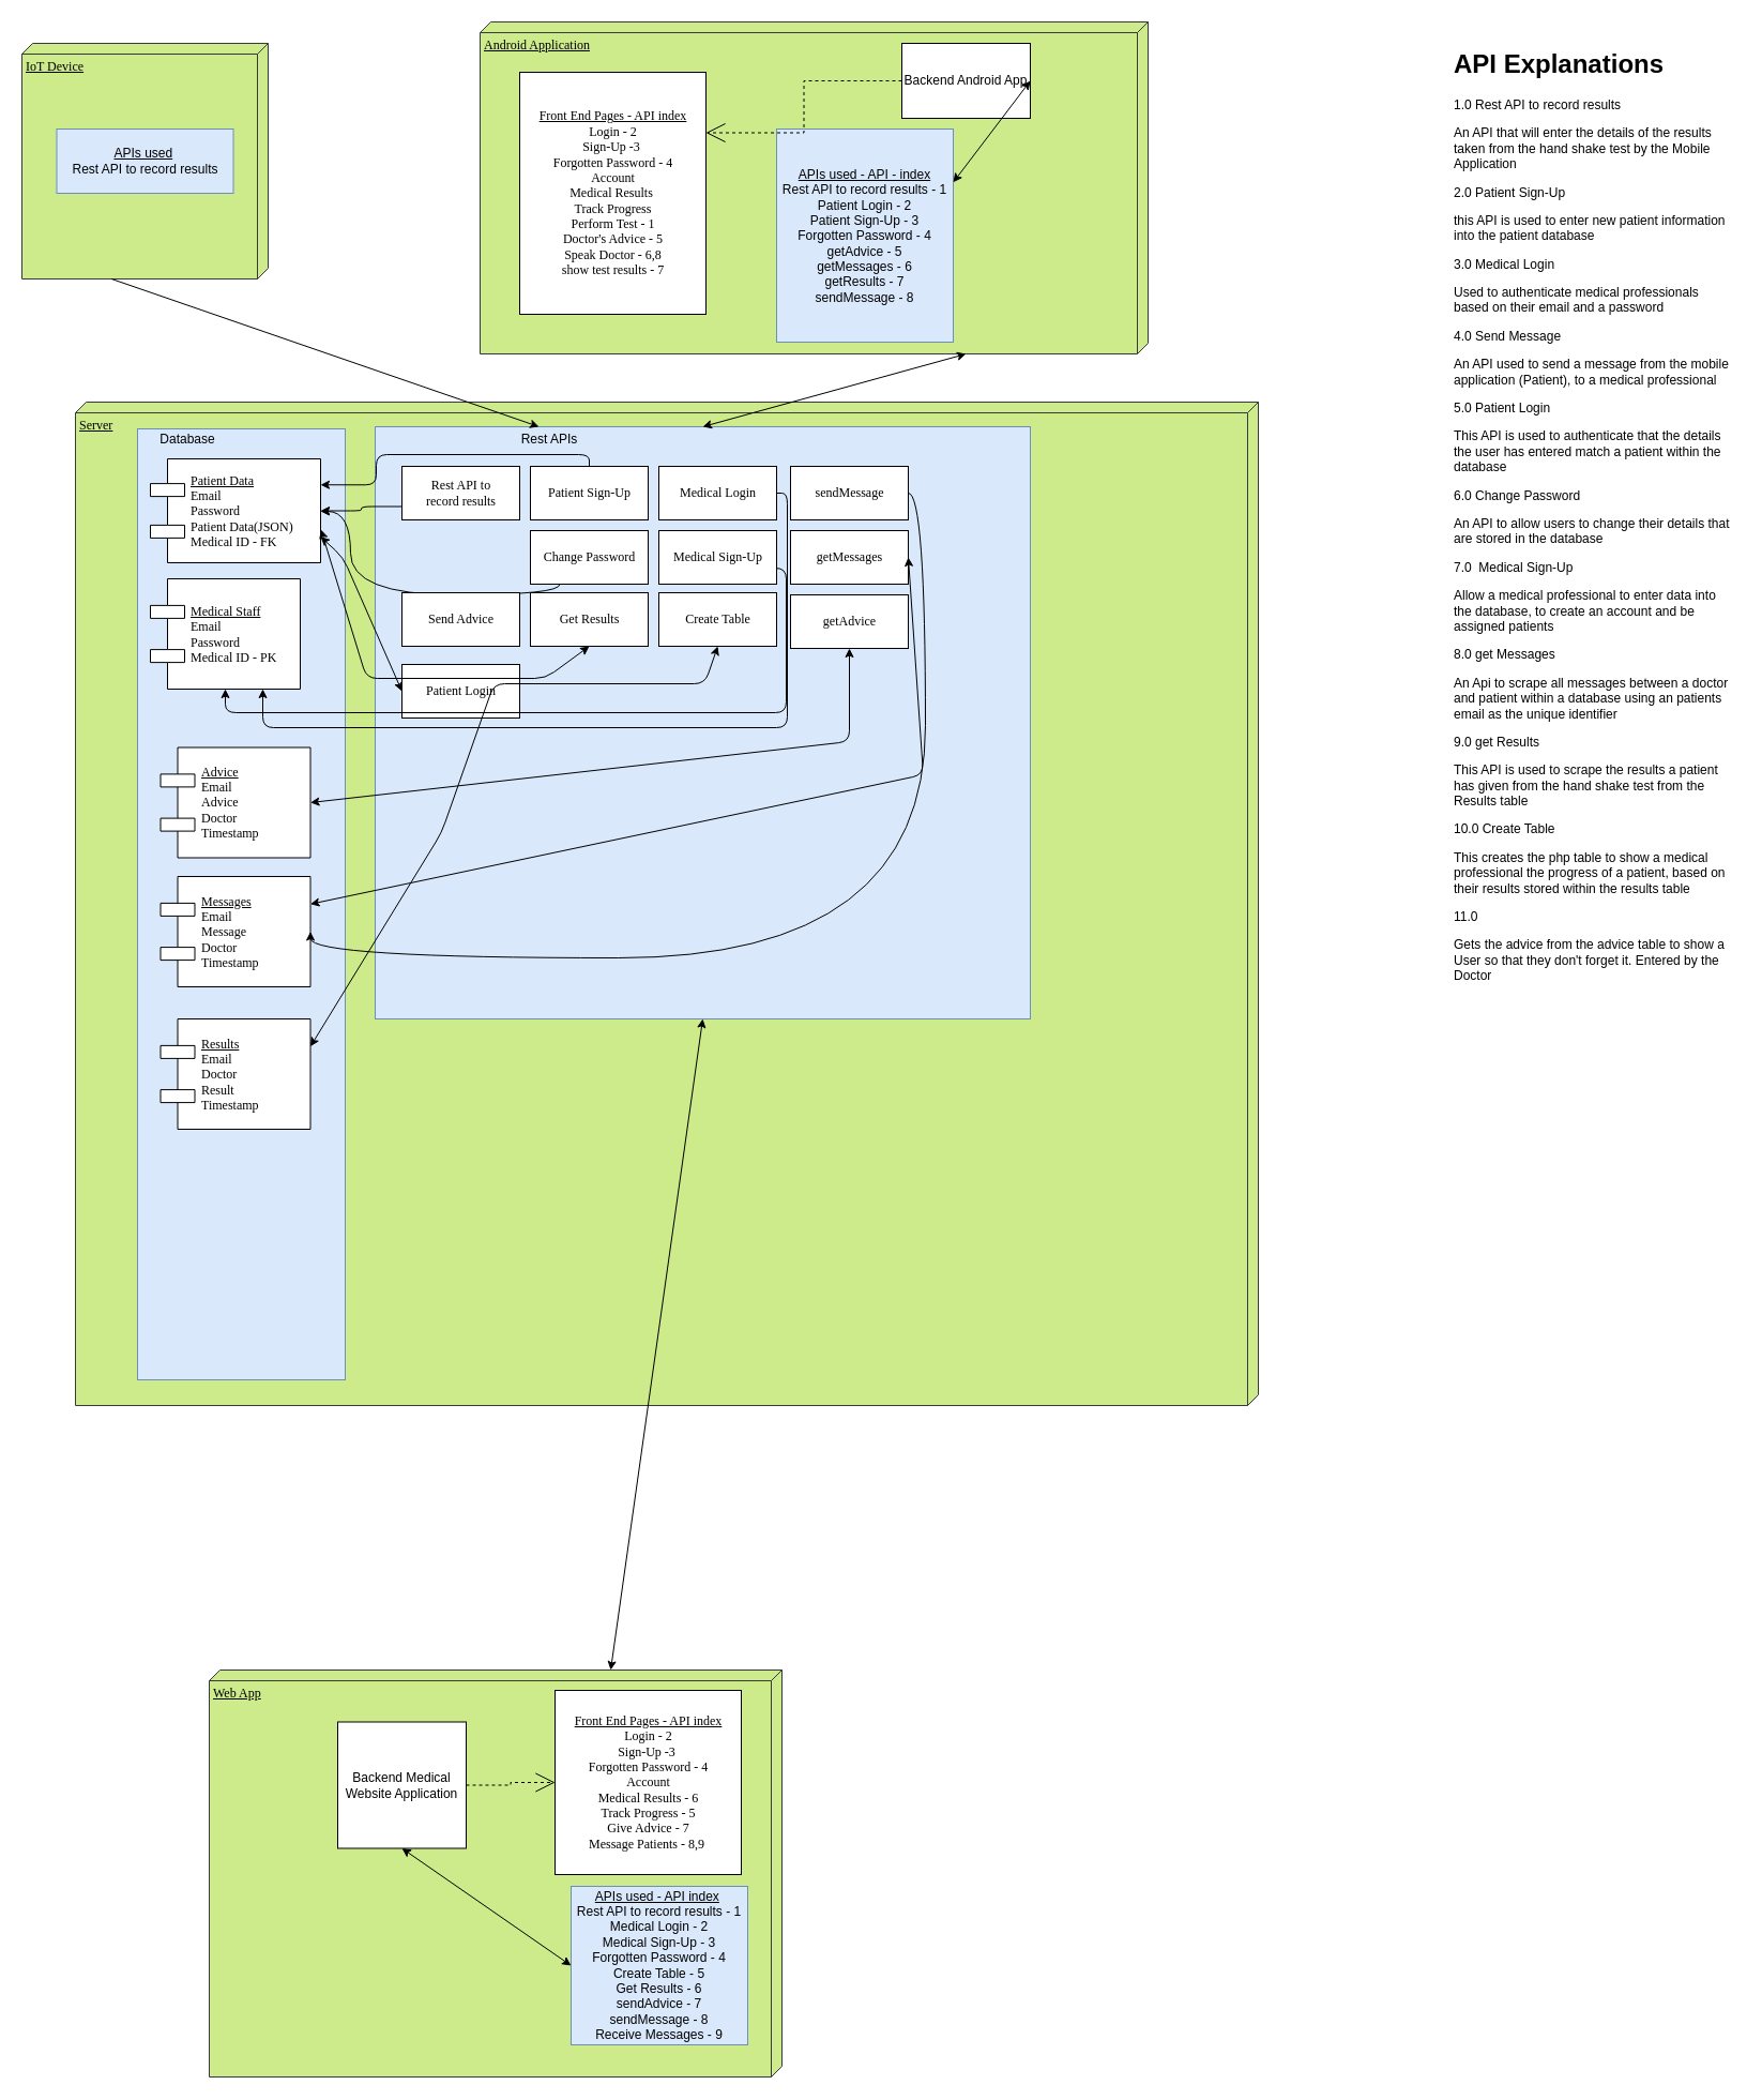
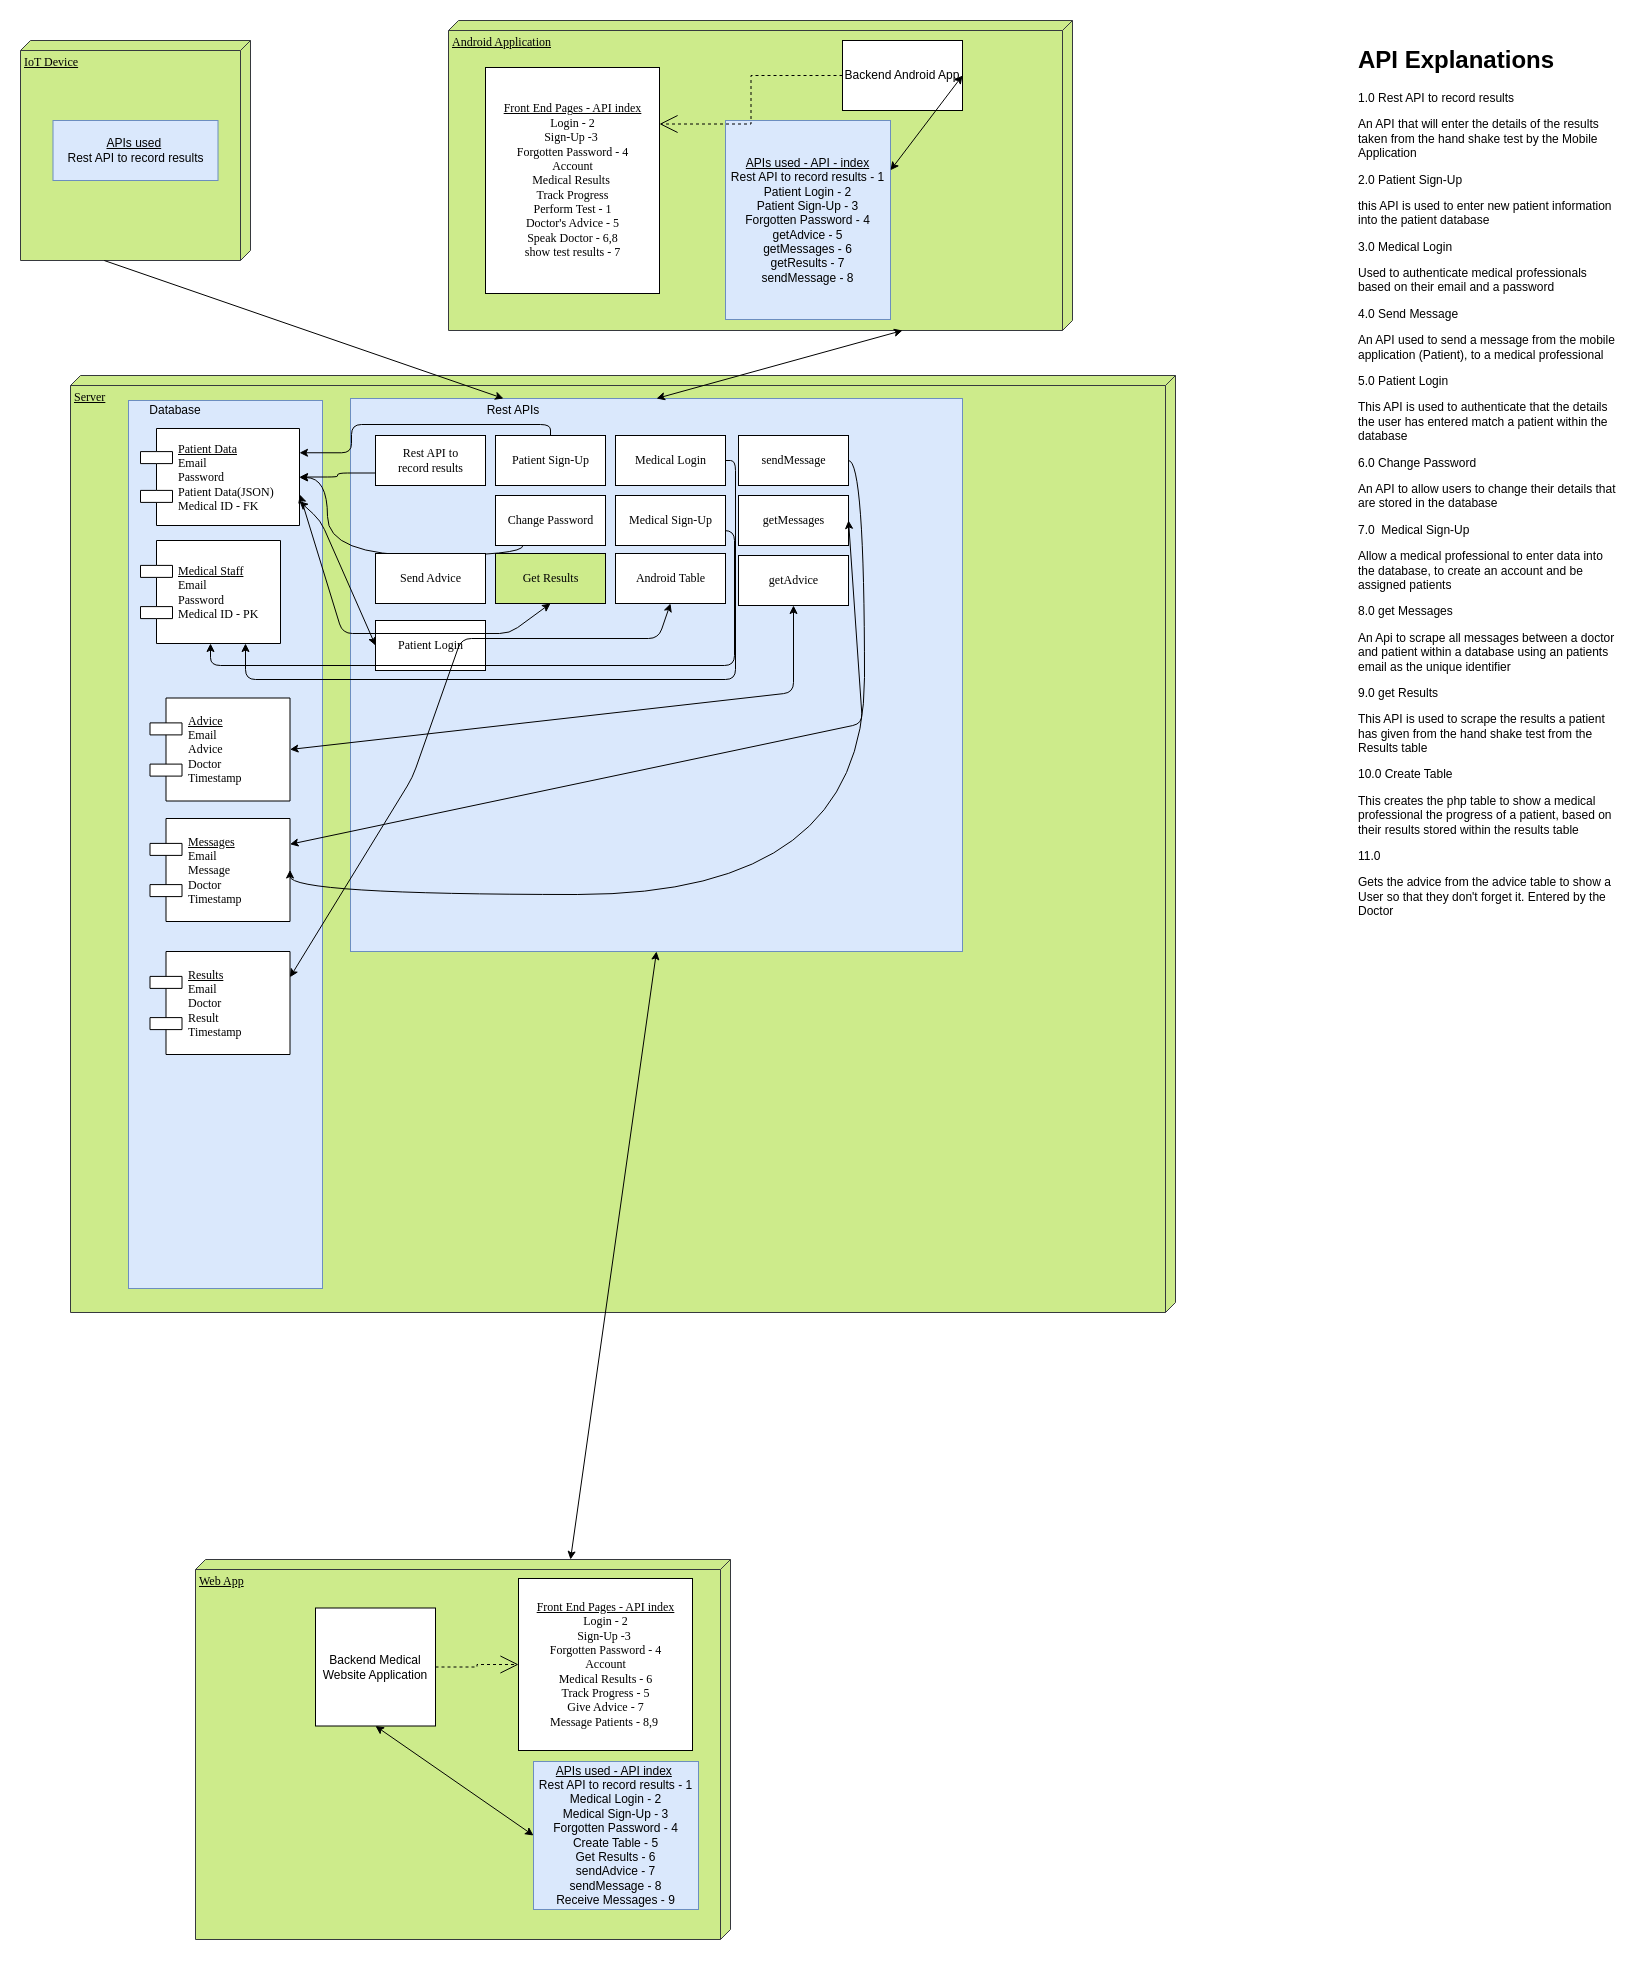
- <mxCell id="36" value="Get Results" style="html=1;rounded=0;shadow=0;comic=0;labelBackgroundColor=none;strokeColor=#000000;strokeWidth=1;fillColor=#ffffff;fontFamily=Verdana;fontSize=12;fontColor=#000000;align=center;" parent="1" vertex="1"><mxGeometry x="495" y="553" width="110" height="50" as="geometry" /></mxCell>
+ <mxCell id="36" value="Get Results" style="html=1;rounded=0;shadow=0;comic=0;labelBackgroundColor=none;strokeColor=#000000;strokeWidth=1;fillColor=#cdeb8b;fontFamily=Verdana;fontSize=12;fontColor=#000000;align=center;" parent="1" vertex="1"><mxGeometry x="495" y="553" width="110" height="50" as="geometry" /></mxCell>
- <mxCell id="35" value="Create Table" style="html=1;rounded=0;shadow=0;comic=0;labelBackgroundColor=none;strokeColor=#000000;strokeWidth=1;fillColor=#ffffff;fontFamily=Verdana;fontSize=12;fontColor=#000000;align=center;" parent="1" vertex="1"><mxGeometry x="615" y="553" width="110" height="50" as="geometry" /></mxCell>
+ <mxCell id="35" value="Android Table" style="html=1;rounded=0;shadow=0;comic=0;labelBackgroundColor=none;strokeColor=#000000;strokeWidth=1;fillColor=#ffffff;fontFamily=Verdana;fontSize=12;fontColor=#000000;align=center;" parent="1" vertex="1"><mxGeometry x="615" y="553" width="110" height="50" as="geometry" /></mxCell>
